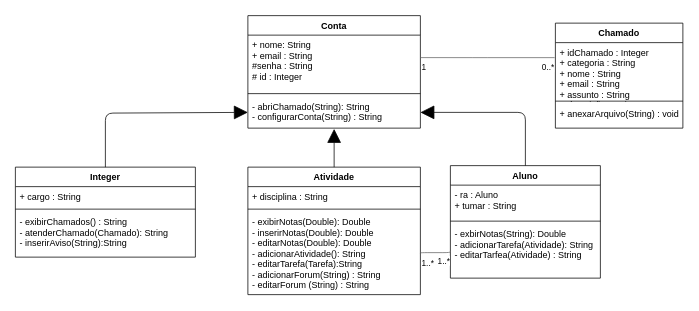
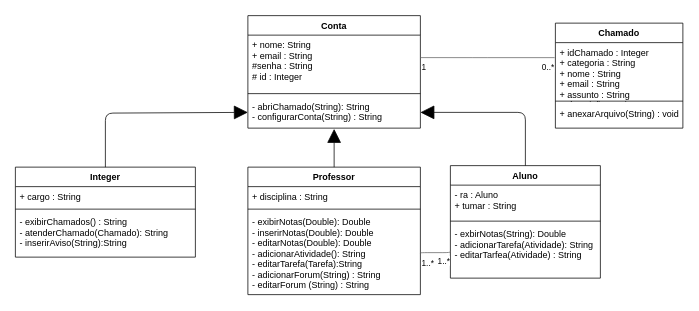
- <mxCell id="10" value="Atividade" style="swimlane;fontStyle=1;align=center;verticalAlign=top;childLayout=stackLayout;horizontal=1;startSize=26;horizontalStack=0;resizeParent=1;resizeParentMax=0;resizeLast=0;collapsible=1;marginBottom=0;" vertex="1" parent="1"><mxGeometry x="330" y="222" width="230" height="170" as="geometry" /></mxCell>
+ <mxCell id="10" value="Professor" style="swimlane;fontStyle=1;align=center;verticalAlign=top;childLayout=stackLayout;horizontal=1;startSize=26;horizontalStack=0;resizeParent=1;resizeParentMax=0;resizeLast=0;collapsible=1;marginBottom=0;" vertex="1" parent="1"><mxGeometry x="330" y="222" width="230" height="170" as="geometry" /></mxCell>
